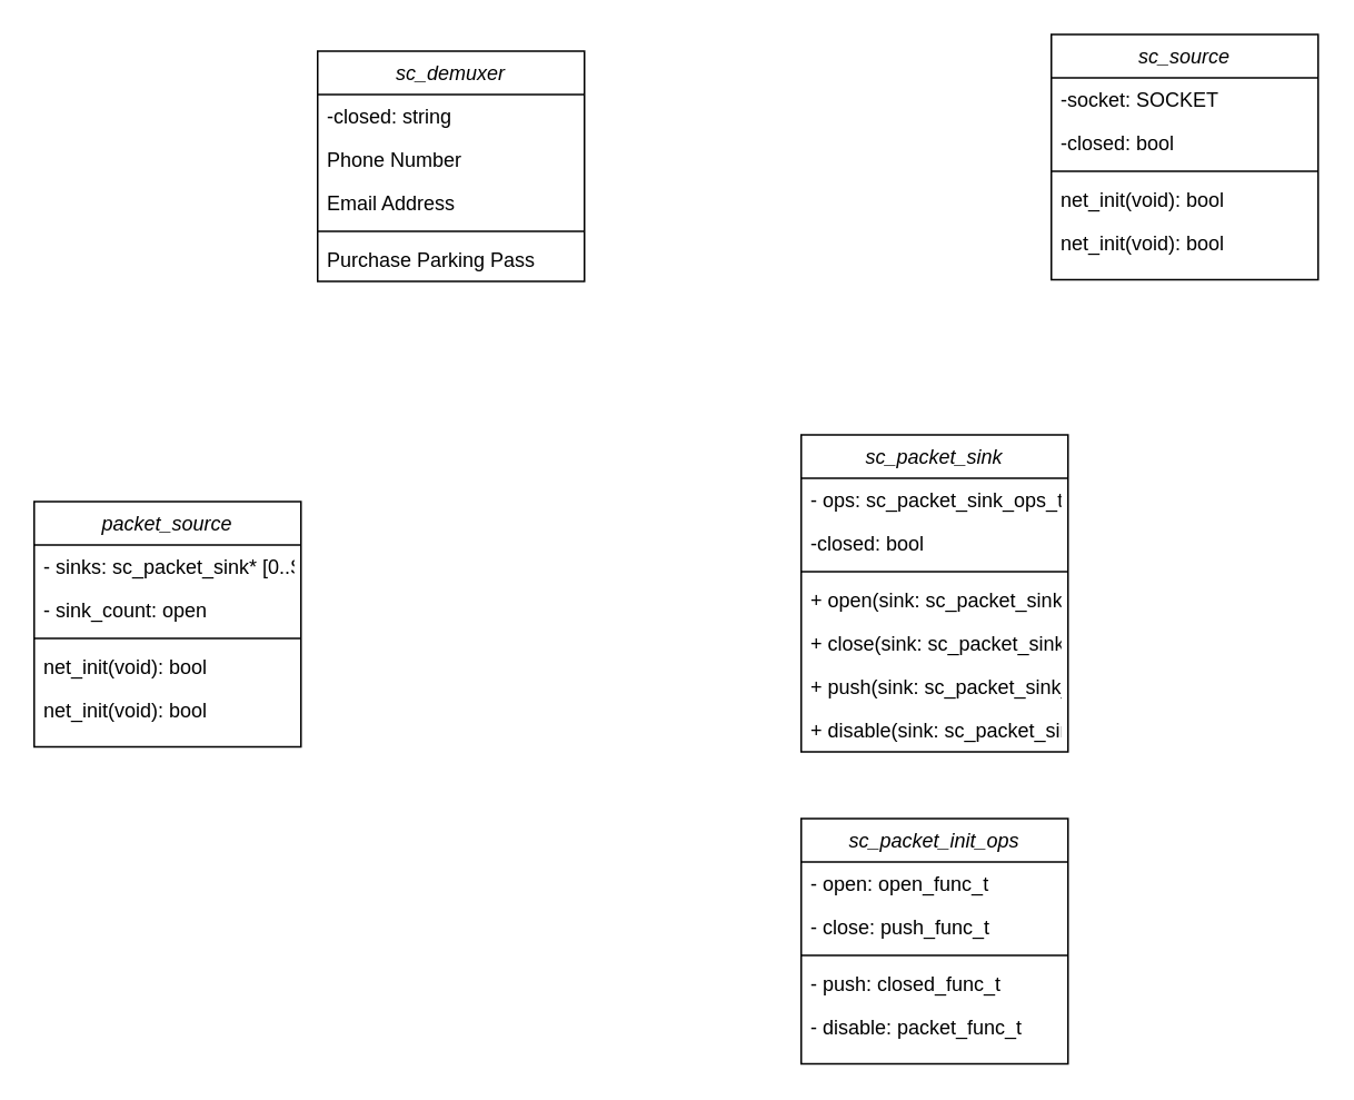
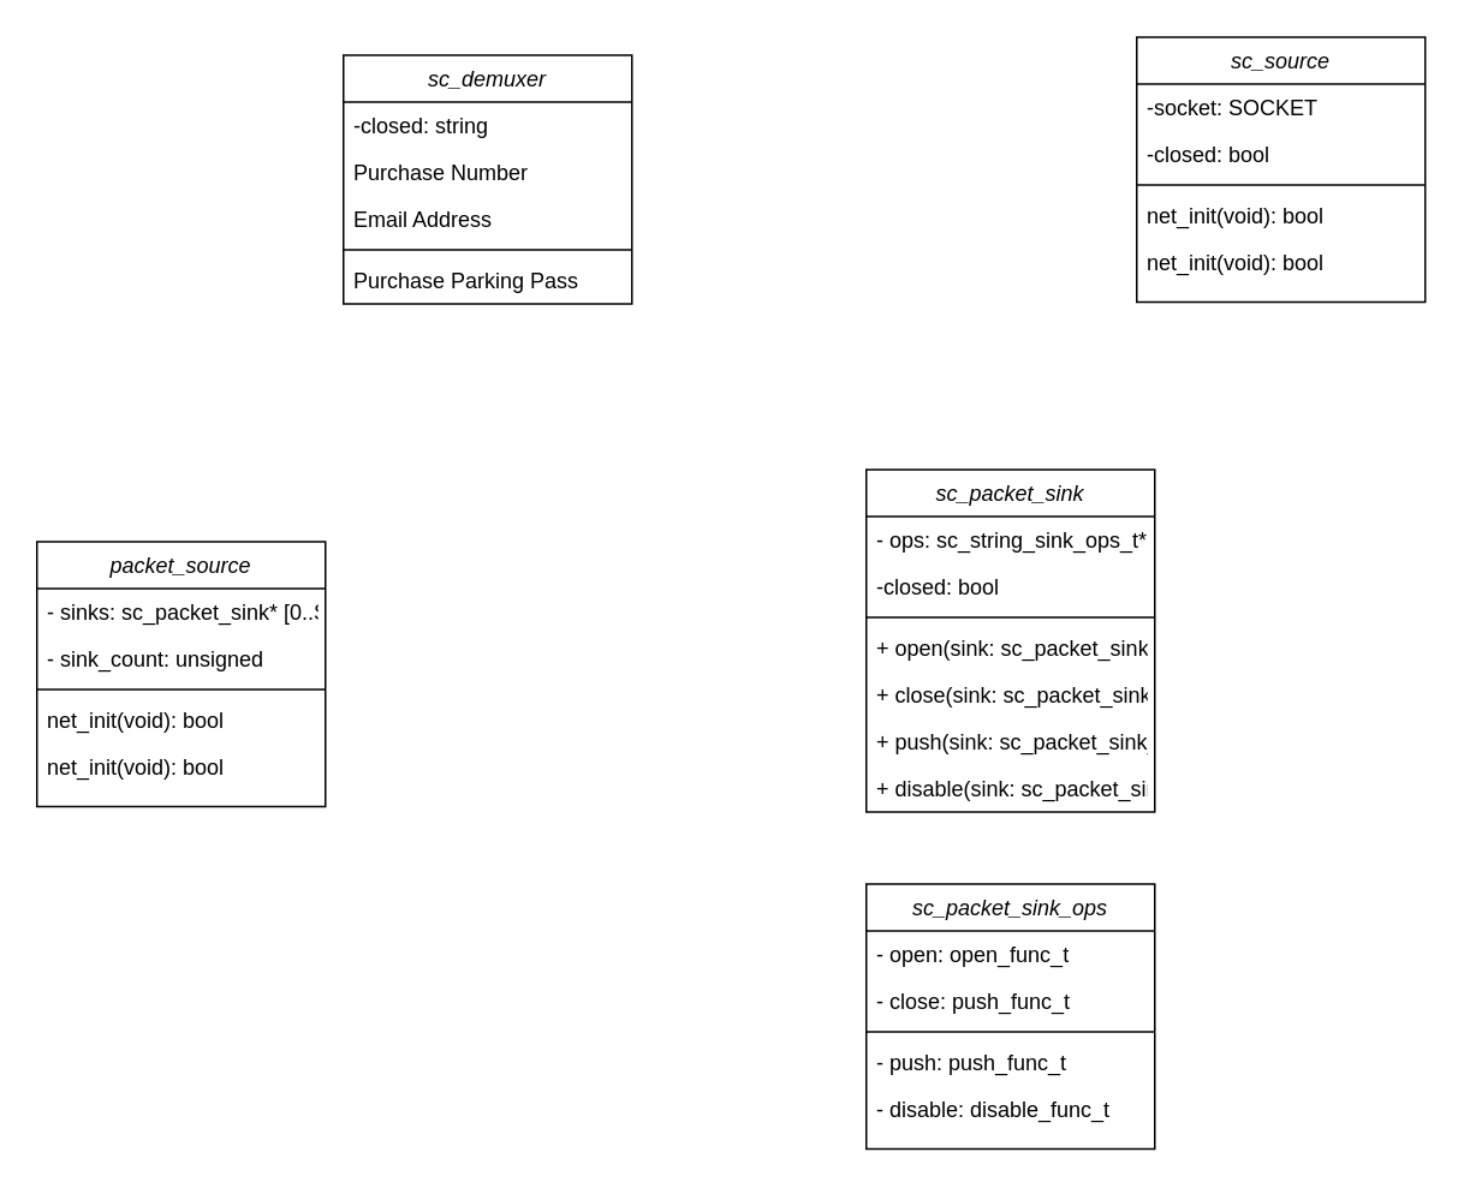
- <mxCell id="4" value="Phone Number" style="text;align=left;verticalAlign=top;spacingLeft=4;spacingRight=4;overflow=hidden;rotatable=0;points=[[0,0.5],[1,0.5]];portConstraint=eastwest;rounded=0;shadow=0;html=0;" parent="2" vertex="1"><mxGeometry y="52" width="160" height="26" as="geometry" /></mxCell>
+ <mxCell id="4" value="Purchase Number" style="text;align=left;verticalAlign=top;spacingLeft=4;spacingRight=4;overflow=hidden;rotatable=0;points=[[0,0.5],[1,0.5]];portConstraint=eastwest;rounded=0;shadow=0;html=0;" parent="2" vertex="1"><mxGeometry y="52" width="160" height="26" as="geometry" /></mxCell>
- <mxCell id="21" value="- ops: sc_packet_sink_ops_t* |" style="text;align=left;verticalAlign=top;spacingLeft=4;spacingRight=4;overflow=hidden;rotatable=0;points=[[0,0.5],[1,0.5]];portConstraint=eastwest;" vertex="1" parent="20"><mxGeometry y="26" width="160" height="26" as="geometry" /></mxCell>
+ <mxCell id="21" value="- ops: sc_string_sink_ops_t* |" style="text;align=left;verticalAlign=top;spacingLeft=4;spacingRight=4;overflow=hidden;rotatable=0;points=[[0,0.5],[1,0.5]];portConstraint=eastwest;" vertex="1" parent="20"><mxGeometry y="26" width="160" height="26" as="geometry" /></mxCell>
- <mxCell id="16" value="- sink_count: open" style="text;align=left;verticalAlign=top;spacingLeft=4;spacingRight=4;overflow=hidden;rotatable=0;points=[[0,0.5],[1,0.5]];portConstraint=eastwest;rounded=0;shadow=0;html=0;" vertex="1" parent="14"><mxGeometry y="52" width="160" height="26" as="geometry" /></mxCell>
+ <mxCell id="16" value="- sink_count: unsigned" style="text;align=left;verticalAlign=top;spacingLeft=4;spacingRight=4;overflow=hidden;rotatable=0;points=[[0,0.5],[1,0.5]];portConstraint=eastwest;rounded=0;shadow=0;html=0;" vertex="1" parent="14"><mxGeometry y="52" width="160" height="26" as="geometry" /></mxCell>
- <mxCell id="28" value="sc_packet_init_ops  " style="swimlane;fontStyle=2;align=center;verticalAlign=top;childLayout=stackLayout;horizontal=1;startSize=26;horizontalStack=0;resizeParent=1;resizeLast=0;collapsible=1;marginBottom=0;rounded=0;shadow=0;strokeWidth=1;" vertex="1" parent="1"><mxGeometry x="480" y="490" width="160" height="147" as="geometry"><mxRectangle x="230" y="140" width="160" height="26" as="alternateBounds" /></mxGeometry></mxCell>
+ <mxCell id="28" value="sc_packet_sink_ops  " style="swimlane;fontStyle=2;align=center;verticalAlign=top;childLayout=stackLayout;horizontal=1;startSize=26;horizontalStack=0;resizeParent=1;resizeLast=0;collapsible=1;marginBottom=0;rounded=0;shadow=0;strokeWidth=1;" vertex="1" parent="1"><mxGeometry x="480" y="490" width="160" height="147" as="geometry"><mxRectangle x="230" y="140" width="160" height="26" as="alternateBounds" /></mxGeometry></mxCell>
- <mxCell id="32" value="- push: closed_func_t  " style="text;align=left;verticalAlign=top;spacingLeft=4;spacingRight=4;overflow=hidden;rotatable=0;points=[[0,0.5],[1,0.5]];portConstraint=eastwest;" vertex="1" parent="28"><mxGeometry y="86" width="160" height="26" as="geometry" /></mxCell>
+ <mxCell id="32" value="- push: push_func_t  " style="text;align=left;verticalAlign=top;spacingLeft=4;spacingRight=4;overflow=hidden;rotatable=0;points=[[0,0.5],[1,0.5]];portConstraint=eastwest;" vertex="1" parent="28"><mxGeometry y="86" width="160" height="26" as="geometry" /></mxCell>
- <mxCell id="33" value="- disable: packet_func_t" style="text;align=left;verticalAlign=top;spacingLeft=4;spacingRight=4;overflow=hidden;rotatable=0;points=[[0,0.5],[1,0.5]];portConstraint=eastwest;" vertex="1" parent="28"><mxGeometry y="112" width="160" height="26" as="geometry" /></mxCell>
+ <mxCell id="33" value="- disable: disable_func_t" style="text;align=left;verticalAlign=top;spacingLeft=4;spacingRight=4;overflow=hidden;rotatable=0;points=[[0,0.5],[1,0.5]];portConstraint=eastwest;" vertex="1" parent="28"><mxGeometry y="112" width="160" height="26" as="geometry" /></mxCell>
